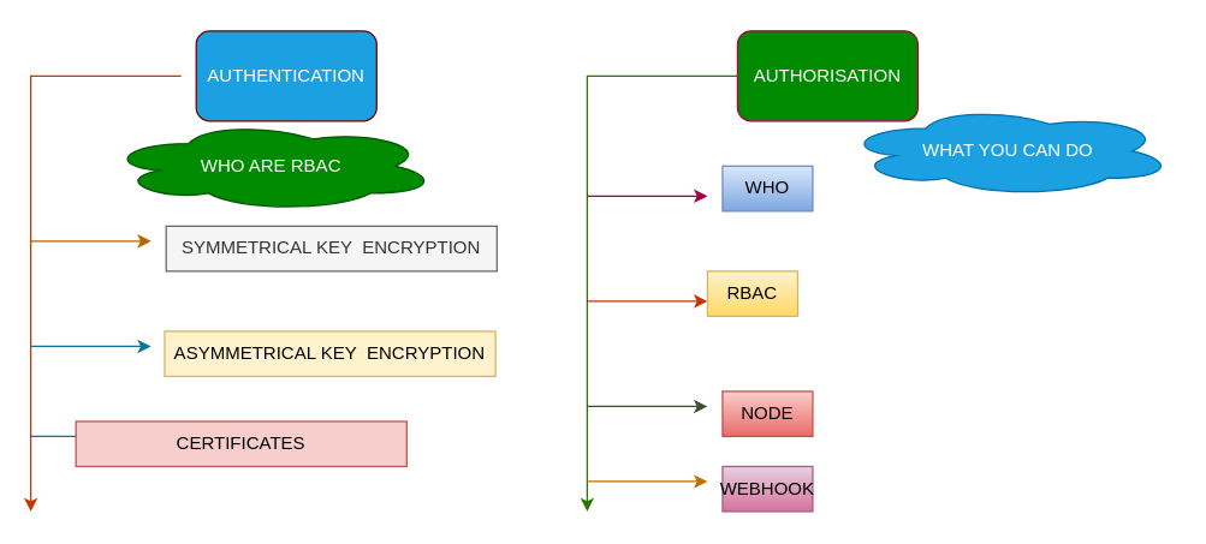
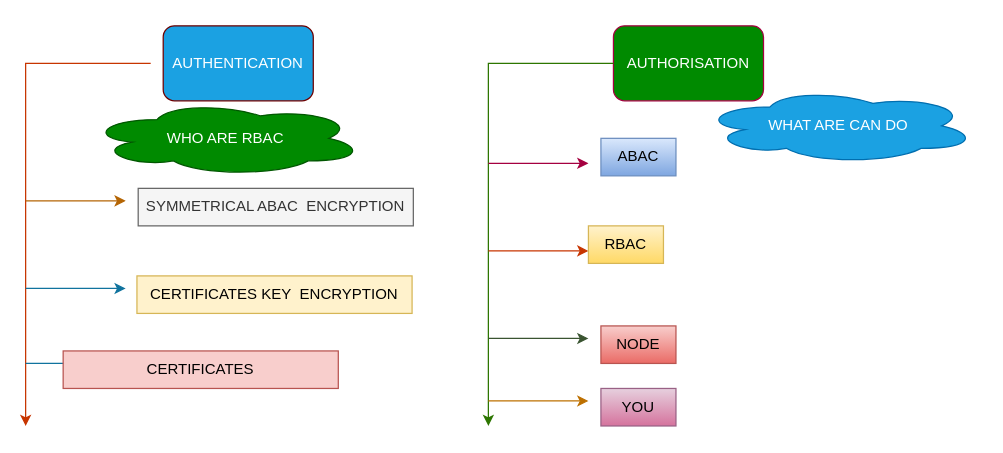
- <mxCell id="21" value="WHAT YOU CAN DO" style="ellipse;shape=cloud;whiteSpace=wrap;html=1;fillColor=#1ba1e2;fontColor=#ffffff;strokeColor=#006EAF;" vertex="1" parent="1"><mxGeometry x="560" y="70" width="220" height="60" as="geometry" /></mxCell>
+ <mxCell id="21" value="WHAT ARE CAN DO" style="ellipse;shape=cloud;whiteSpace=wrap;html=1;fillColor=#1ba1e2;fontColor=#ffffff;strokeColor=#006EAF;" vertex="1" parent="1"><mxGeometry x="560" y="70" width="220" height="60" as="geometry" /></mxCell>
- <mxCell id="16" value="WHO" style="text;html=1;whiteSpace=wrap;strokeColor=#6c8ebf;fillColor=#dae8fc;align=center;verticalAlign=middle;rounded=0;gradientColor=#7ea6e0;" vertex="1" parent="1"><mxGeometry x="480" y="110" width="60" height="30" as="geometry" /></mxCell>
+ <mxCell id="16" value="ABAC" style="text;html=1;whiteSpace=wrap;strokeColor=#6c8ebf;fillColor=#dae8fc;align=center;verticalAlign=middle;rounded=0;gradientColor=#7ea6e0;" vertex="1" parent="1"><mxGeometry x="480" y="110" width="60" height="30" as="geometry" /></mxCell>
- <mxCell id="7" value="SYMMETRICAL KEY&amp;nbsp; ENCRYPTION" style="text;html=1;whiteSpace=wrap;strokeColor=#666666;fillColor=#f5f5f5;align=center;verticalAlign=middle;rounded=0;fontColor=#333333;" vertex="1" parent="1"><mxGeometry x="110" y="150" width="220" height="30" as="geometry" /></mxCell>
+ <mxCell id="7" value="SYMMETRICAL ABAC&amp;nbsp; ENCRYPTION" style="text;html=1;whiteSpace=wrap;strokeColor=#666666;fillColor=#f5f5f5;align=center;verticalAlign=middle;rounded=0;fontColor=#333333;" vertex="1" parent="1"><mxGeometry x="110" y="150" width="220" height="30" as="geometry" /></mxCell>
- <mxCell id="8" value="ASYMMETRICAL KEY&amp;nbsp; ENCRYPTION" style="text;html=1;whiteSpace=wrap;strokeColor=#d6b656;fillColor=#fff2cc;align=center;verticalAlign=middle;rounded=0;" vertex="1" parent="1"><mxGeometry x="109" y="220" width="220" height="30" as="geometry" /></mxCell>
+ <mxCell id="8" value="CERTIFICATES KEY&amp;nbsp; ENCRYPTION" style="text;html=1;whiteSpace=wrap;strokeColor=#d6b656;fillColor=#fff2cc;align=center;verticalAlign=middle;rounded=0;" vertex="1" parent="1"><mxGeometry x="109" y="220" width="220" height="30" as="geometry" /></mxCell>
- <mxCell id="19" value="WEBHOOK" style="text;html=1;whiteSpace=wrap;strokeColor=#996185;fillColor=#e6d0de;align=center;verticalAlign=middle;rounded=0;gradientColor=#d5739d;" vertex="1" parent="1"><mxGeometry x="480" y="310" width="60" height="30" as="geometry" /></mxCell>
+ <mxCell id="19" value="YOU" style="text;html=1;whiteSpace=wrap;strokeColor=#996185;fillColor=#e6d0de;align=center;verticalAlign=middle;rounded=0;gradientColor=#d5739d;" vertex="1" parent="1"><mxGeometry x="480" y="310" width="60" height="30" as="geometry" /></mxCell>
